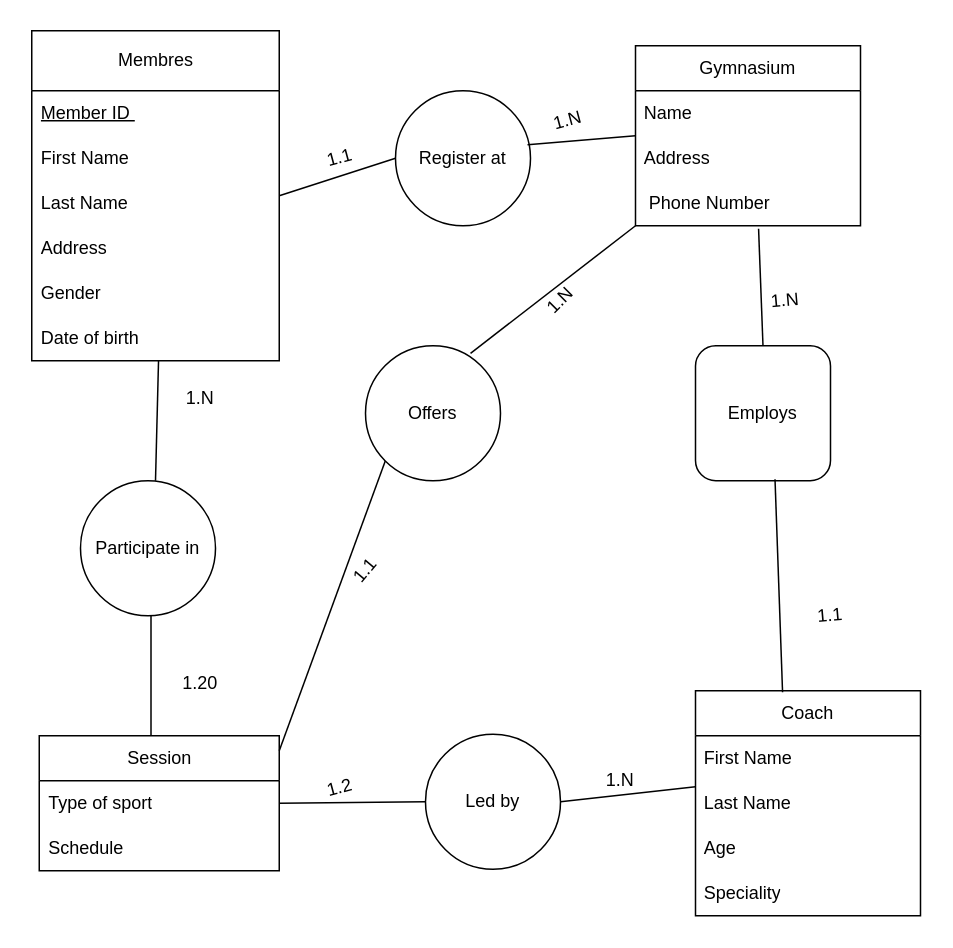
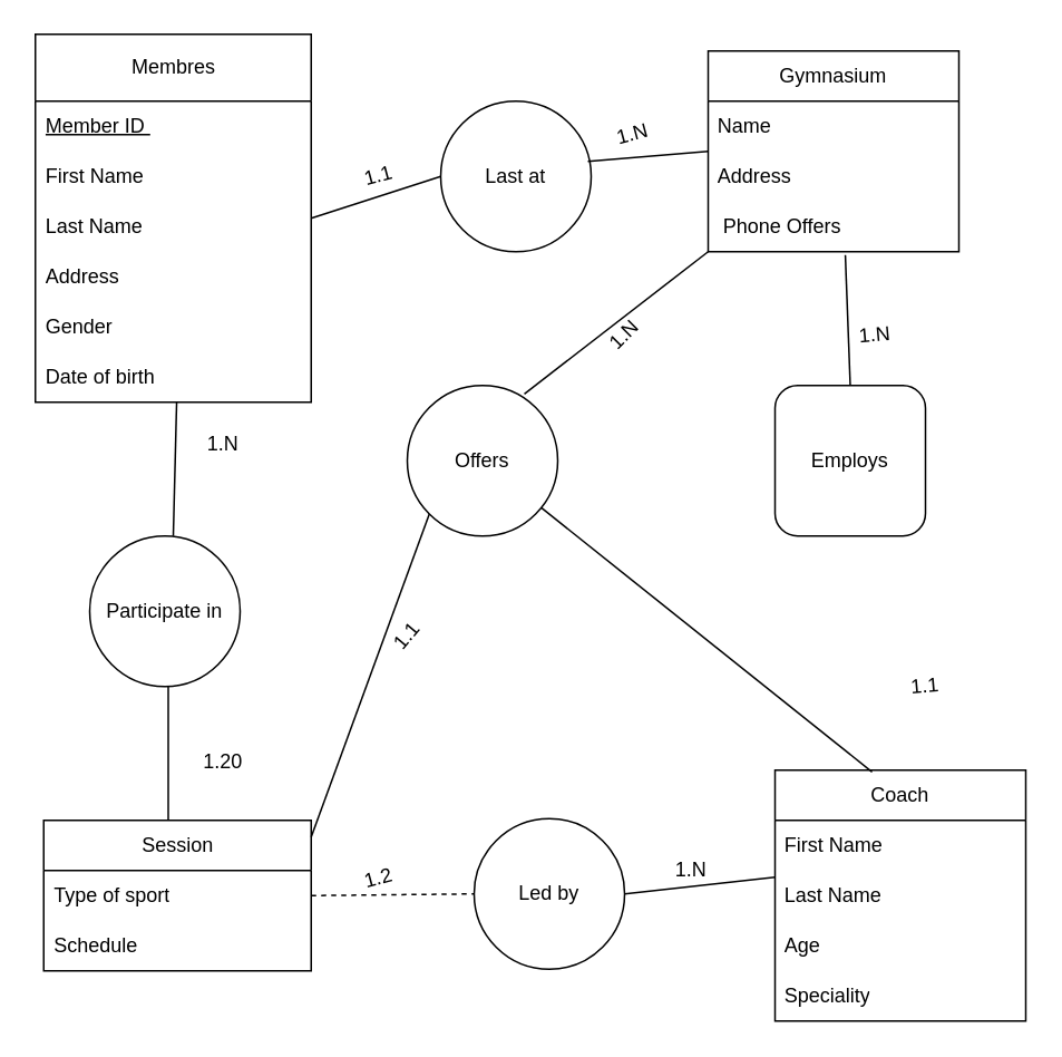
- <mxCell id="21" value="Register at" style="ellipse;whiteSpace=wrap;html=1;aspect=fixed;" vertex="1" parent="1"><mxGeometry x="263" y="60" width="90" height="90" as="geometry" /></mxCell>
+ <mxCell id="21" value="Last at" style="ellipse;whiteSpace=wrap;html=1;aspect=fixed;" vertex="1" parent="1"><mxGeometry x="263" y="60" width="90" height="90" as="geometry" /></mxCell>
- <mxCell id="12" value="&amp;nbsp;Phone Number" style="text;strokeColor=none;fillColor=none;align=left;verticalAlign=middle;spacingLeft=4;spacingRight=4;overflow=hidden;points=[[0,0.5],[1,0.5]];portConstraint=eastwest;rotatable=0;whiteSpace=wrap;html=1;" parent="9" vertex="1"><mxGeometry y="90" width="150" height="30" as="geometry" /></mxCell>
+ <mxCell id="12" value="&amp;nbsp;Phone Offers" style="text;strokeColor=none;fillColor=none;align=left;verticalAlign=middle;spacingLeft=4;spacingRight=4;overflow=hidden;points=[[0,0.5],[1,0.5]];portConstraint=eastwest;rotatable=0;whiteSpace=wrap;html=1;" parent="9" vertex="1"><mxGeometry y="90" width="150" height="30" as="geometry" /></mxCell>
- <mxCell id="38" value="" style="endArrow=none;html=1;entryX=0.589;entryY=0.989;entryDx=0;entryDy=0;entryPerimeter=0;exitX=0.387;exitY=0.007;exitDx=0;exitDy=0;exitPerimeter=0;" edge="1" parent="1" source="16" target="37"><mxGeometry width="50" height="50" relative="1" as="geometry"><mxPoint x="486.99" y="400" as="sourcePoint" /><mxPoint x="489.01" y="320" as="targetPoint" /></mxGeometry></mxCell>
+ <mxCell id="38" value="" style="endArrow=none;html=1;exitX=0.387;exitY=0.007;exitDx=0;exitDy=0;exitPerimeter=0;" edge="1" parent="1" source="16" target="41"><mxGeometry width="50" height="50" relative="1" as="geometry"><mxPoint x="486.99" y="400" as="sourcePoint" /><mxPoint x="489.01" y="320" as="targetPoint" /></mxGeometry></mxCell>
- <mxCell id="25" value="" style="endArrow=none;html=1;entryX=0;entryY=0.5;entryDx=0;entryDy=0;exitX=1;exitY=0.5;exitDx=0;exitDy=0;" edge="1" parent="1" source="14" target="24"><mxGeometry width="50" height="50" relative="1" as="geometry"><mxPoint x="185.5" y="375" as="sourcePoint" /><mxPoint x="263" y="350" as="targetPoint" /></mxGeometry></mxCell>
+ <mxCell id="25" value="" style="endArrow=none;html=1;entryX=0;entryY=0.5;entryDx=0;entryDy=0;exitX=1;exitY=0.5;exitDx=0;exitDy=0;dashed=1;" edge="1" parent="1" source="14" target="24"><mxGeometry width="50" height="50" relative="1" as="geometry"><mxPoint x="185.5" y="375" as="sourcePoint" /><mxPoint x="263" y="350" as="targetPoint" /></mxGeometry></mxCell>
